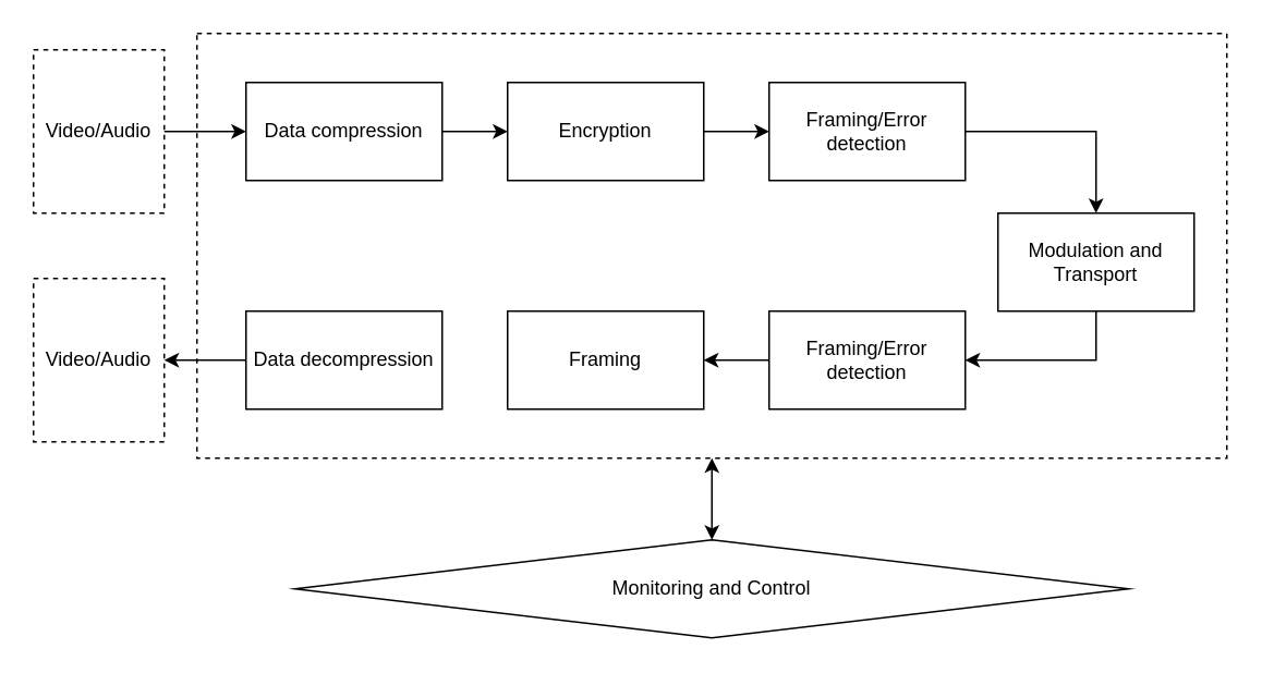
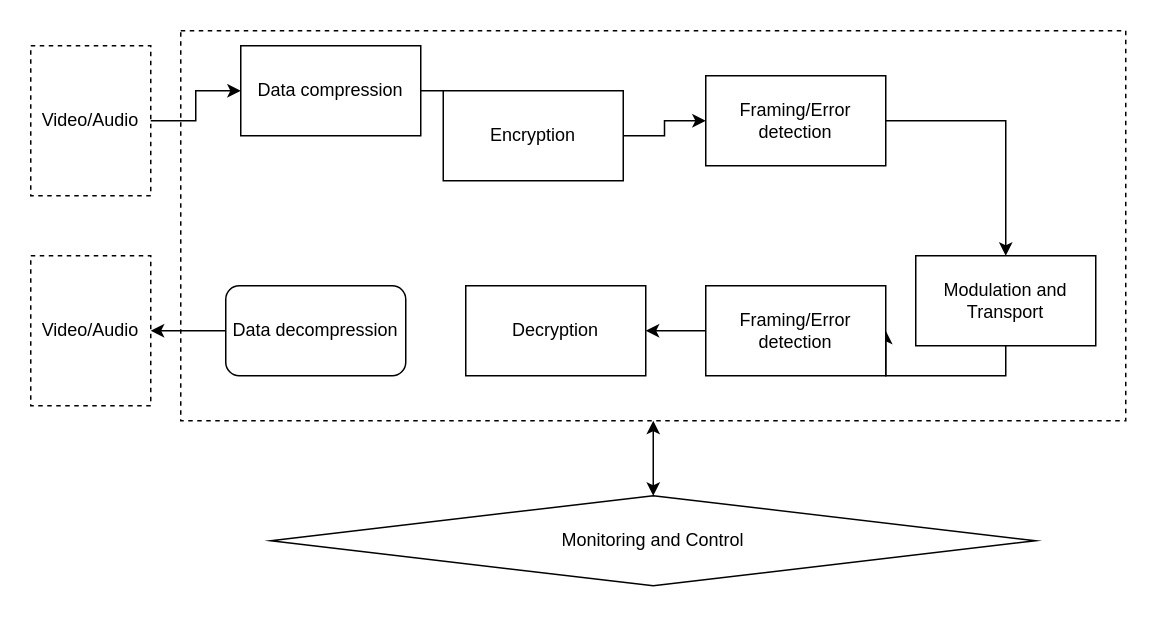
- <mxCell id="4" value="Data compression" style="rounded=0;whiteSpace=wrap;html=1;" vertex="1" parent="1"><mxGeometry x="150" y="50" width="120" height="60" as="geometry" /></mxCell>
+ <mxCell id="4" value="Data compression" style="rounded=0;whiteSpace=wrap;html=1;" vertex="1" parent="1"><mxGeometry x="160" y="30" width="120" height="60" as="geometry" /></mxCell>
- <mxCell id="6" value="Encryption" style="rounded=0;whiteSpace=wrap;html=1;" vertex="1" parent="1"><mxGeometry x="310" y="50" width="120" height="60" as="geometry" /></mxCell>
+ <mxCell id="6" value="Encryption" style="rounded=0;whiteSpace=wrap;html=1;" vertex="1" parent="1"><mxGeometry x="295" y="60" width="120" height="60" as="geometry" /></mxCell>
- <mxCell id="10" value="Modulation and Transport" style="rounded=0;whiteSpace=wrap;html=1;" vertex="1" parent="1"><mxGeometry x="610" y="130" width="120" height="60" as="geometry" /></mxCell>
+ <mxCell id="10" value="Modulation and Transport" style="rounded=0;whiteSpace=wrap;html=1;" vertex="1" parent="1"><mxGeometry x="610" y="170" width="120" height="60" as="geometry" /></mxCell>
- <mxCell id="15" value="Data decompression" style="rounded=0;whiteSpace=wrap;html=1;" vertex="1" parent="1"><mxGeometry x="150" y="190" width="120" height="60" as="geometry" /></mxCell>
+ <mxCell id="15" value="Data decompression" style="whiteSpace=wrap;html=1;rounded=1;" vertex="1" parent="1"><mxGeometry x="150" y="190" width="120" height="60" as="geometry" /></mxCell>
- <mxCell id="13" value="Framing" style="rounded=0;whiteSpace=wrap;html=1;" vertex="1" parent="1"><mxGeometry x="310" y="190" width="120" height="60" as="geometry" /></mxCell>
+ <mxCell id="13" value="Decryption" style="rounded=0;whiteSpace=wrap;html=1;" vertex="1" parent="1"><mxGeometry x="310" y="190" width="120" height="60" as="geometry" /></mxCell>
